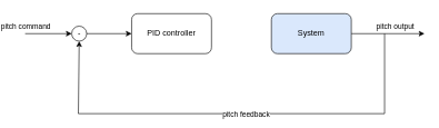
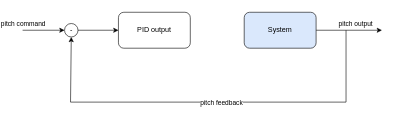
- <mxCell id="2" value="PID controller" style="rounded=1;whiteSpace=wrap;html=1;" vertex="1" parent="1"><mxGeometry x="180" y="20" width="120" height="60" as="geometry" /></mxCell>
+ <mxCell id="2" value="PID output" style="rounded=1;whiteSpace=wrap;html=1;" vertex="1" parent="1"><mxGeometry x="180" y="20" width="120" height="60" as="geometry" /></mxCell>
